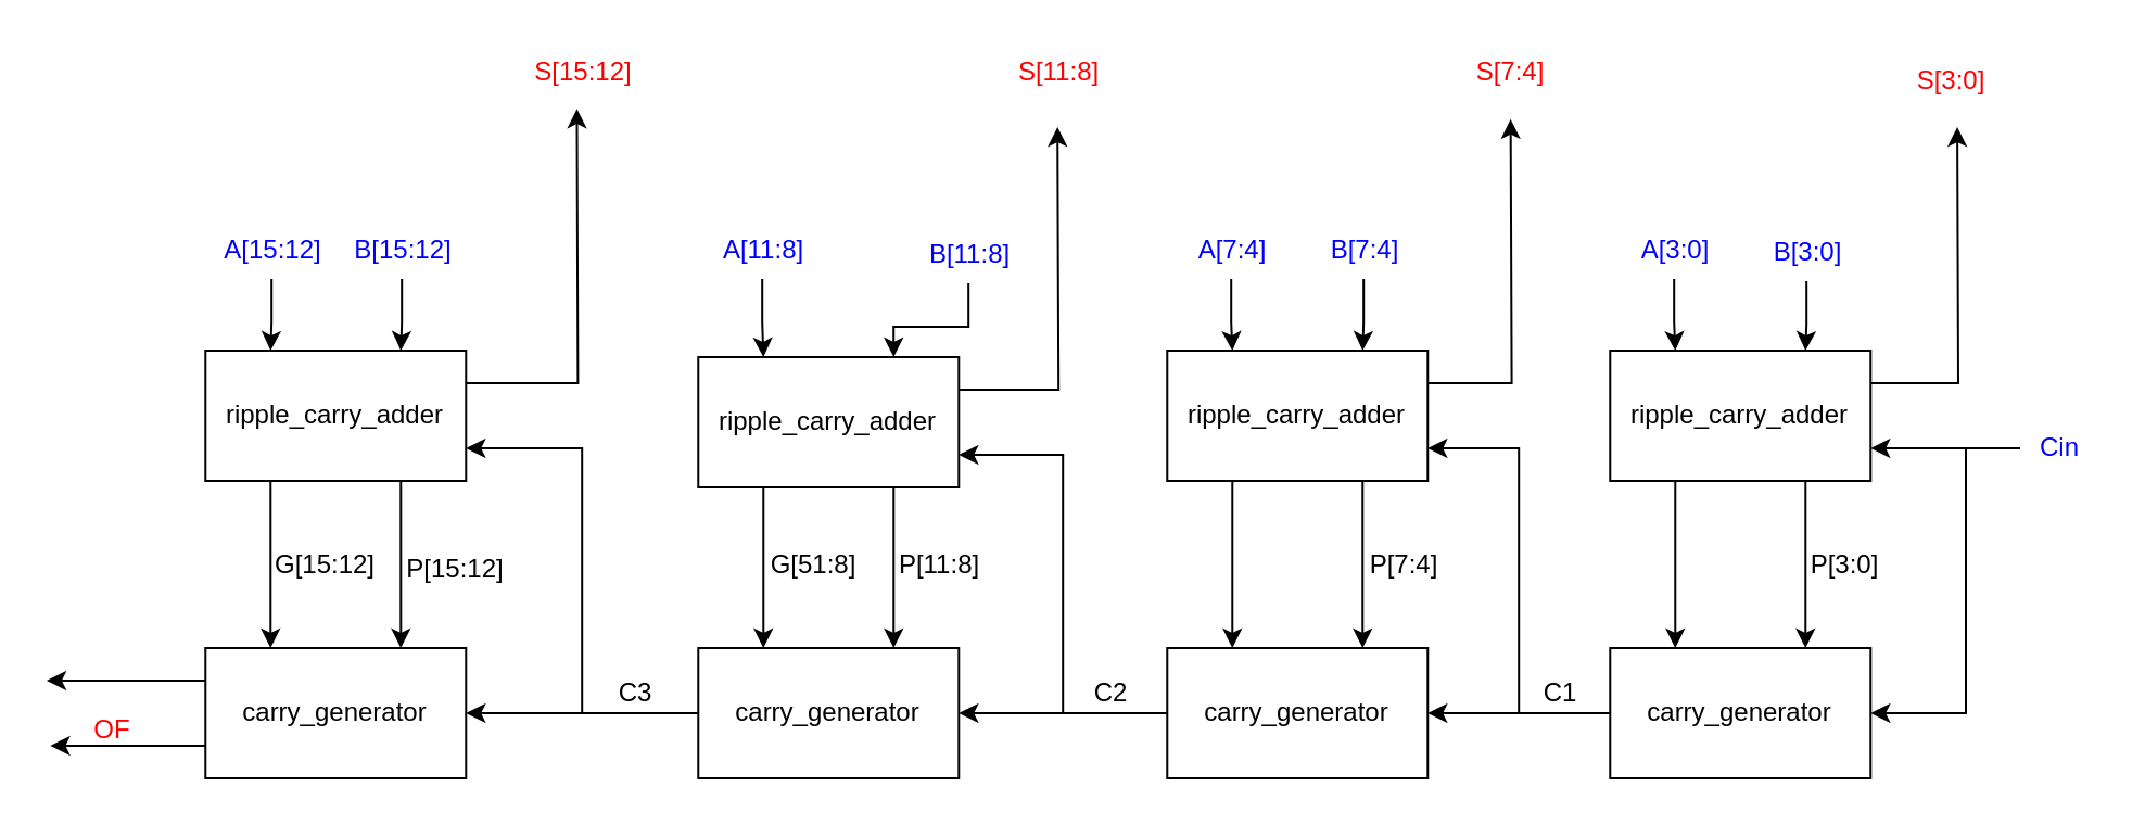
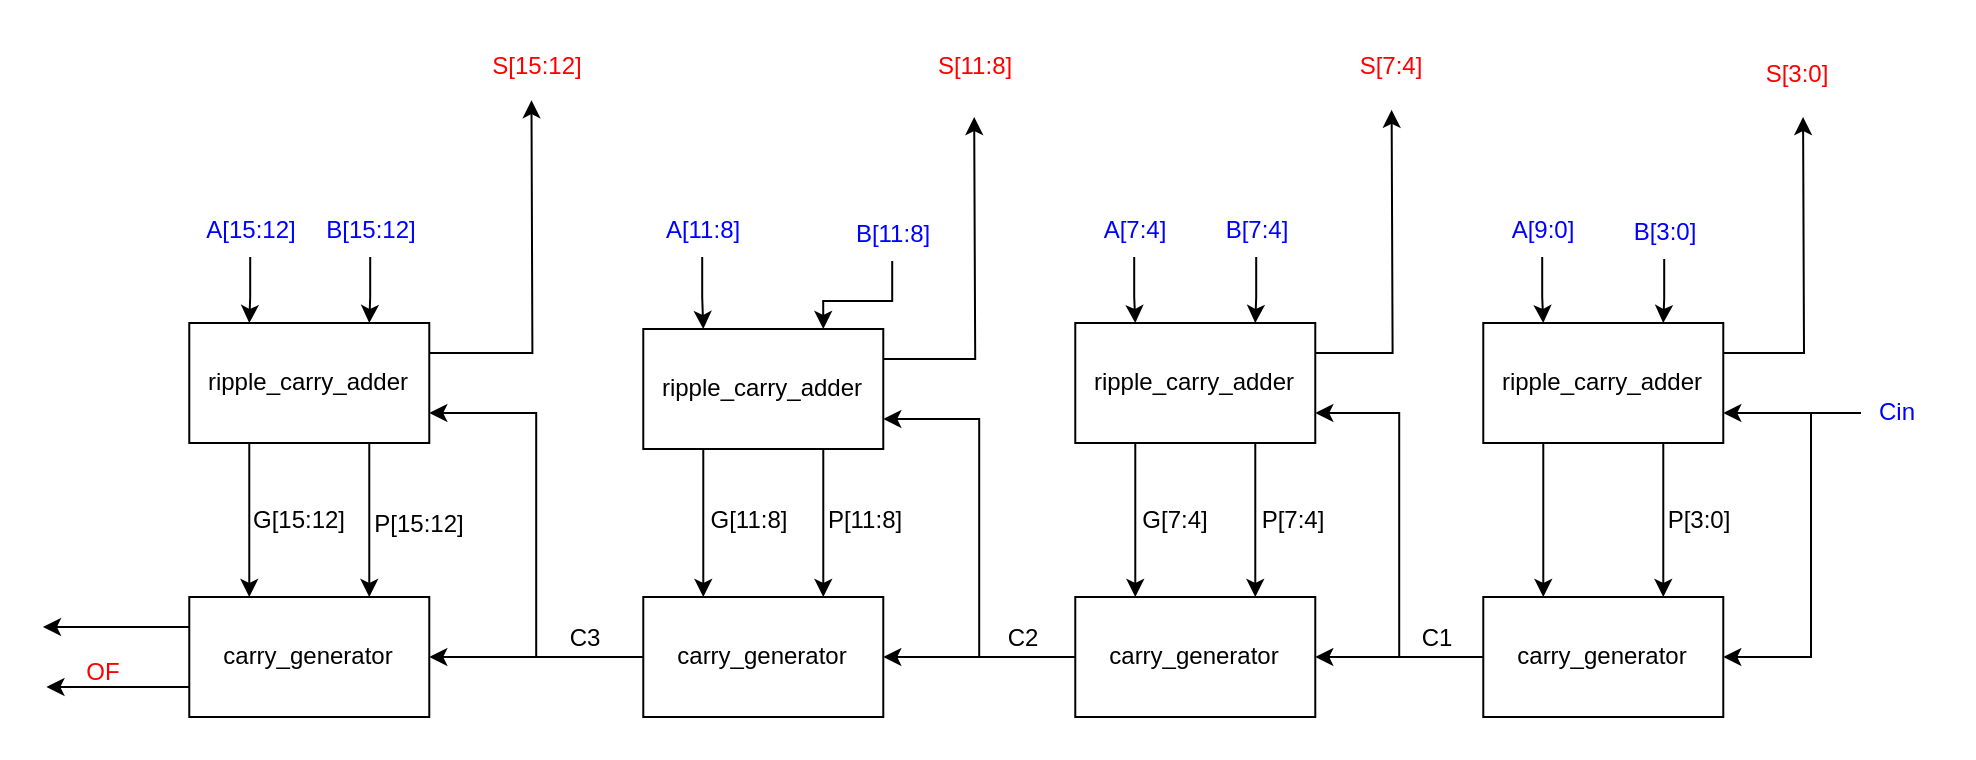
- <mxCell id="31" value="&lt;font color=&quot;#0000ff&quot;&gt;A[3:0]&lt;/font&gt;" style="text;html=1;align=center;verticalAlign=middle;resizable=0;points=[];autosize=1;strokeColor=none;fillColor=none;" parent="1" vertex="1"><mxGeometry x="746.14" y="102" width="49" height="26" as="geometry" /></mxCell>
+ <mxCell id="31" value="&lt;font color=&quot;#0000ff&quot;&gt;A[9:0]&lt;/font&gt;" style="text;html=1;align=center;verticalAlign=middle;resizable=0;points=[];autosize=1;strokeColor=none;fillColor=none;" parent="1" vertex="1"><mxGeometry x="746.14" y="102" width="49" height="26" as="geometry" /></mxCell>
- <mxCell id="57" value="G[51:8]" style="text;html=1;align=center;verticalAlign=middle;resizable=0;points=[];autosize=1;strokeColor=none;fillColor=none;" parent="1" vertex="1"><mxGeometry x="346.14" y="247" width="56" height="26" as="geometry" /></mxCell>
+ <mxCell id="57" value="G[11:8]" style="text;html=1;align=center;verticalAlign=middle;resizable=0;points=[];autosize=1;strokeColor=none;fillColor=none;" parent="1" vertex="1"><mxGeometry x="346.14" y="247" width="56" height="26" as="geometry" /></mxCell>
+ <mxCell id="56" value="G[7:4]" style="text;html=1;align=center;verticalAlign=middle;resizable=0;points=[];autosize=1;strokeColor=none;fillColor=none;" parent="1" vertex="1"><mxGeometry x="561.14" y="247" width="51" height="26" as="geometry" /></mxCell>
